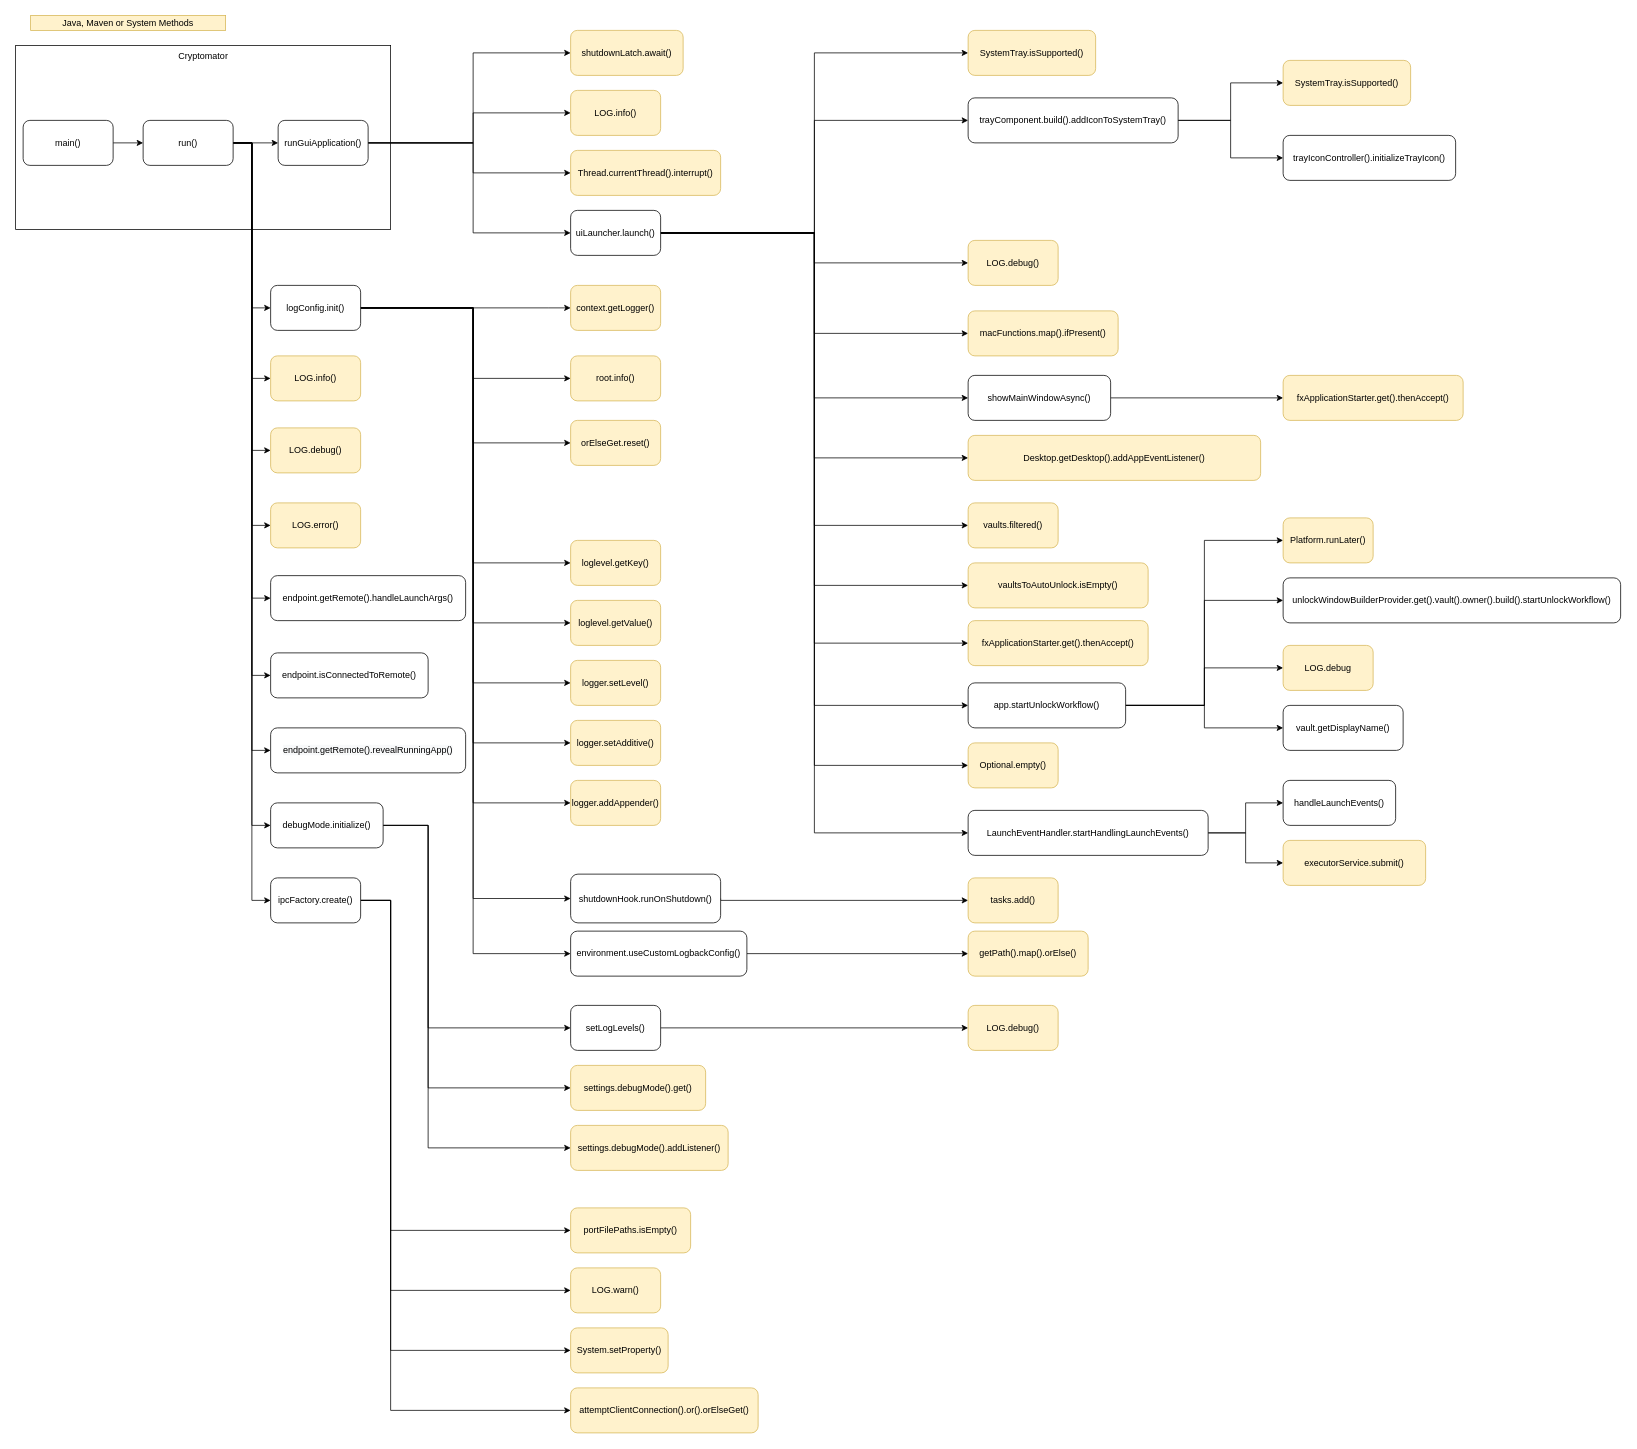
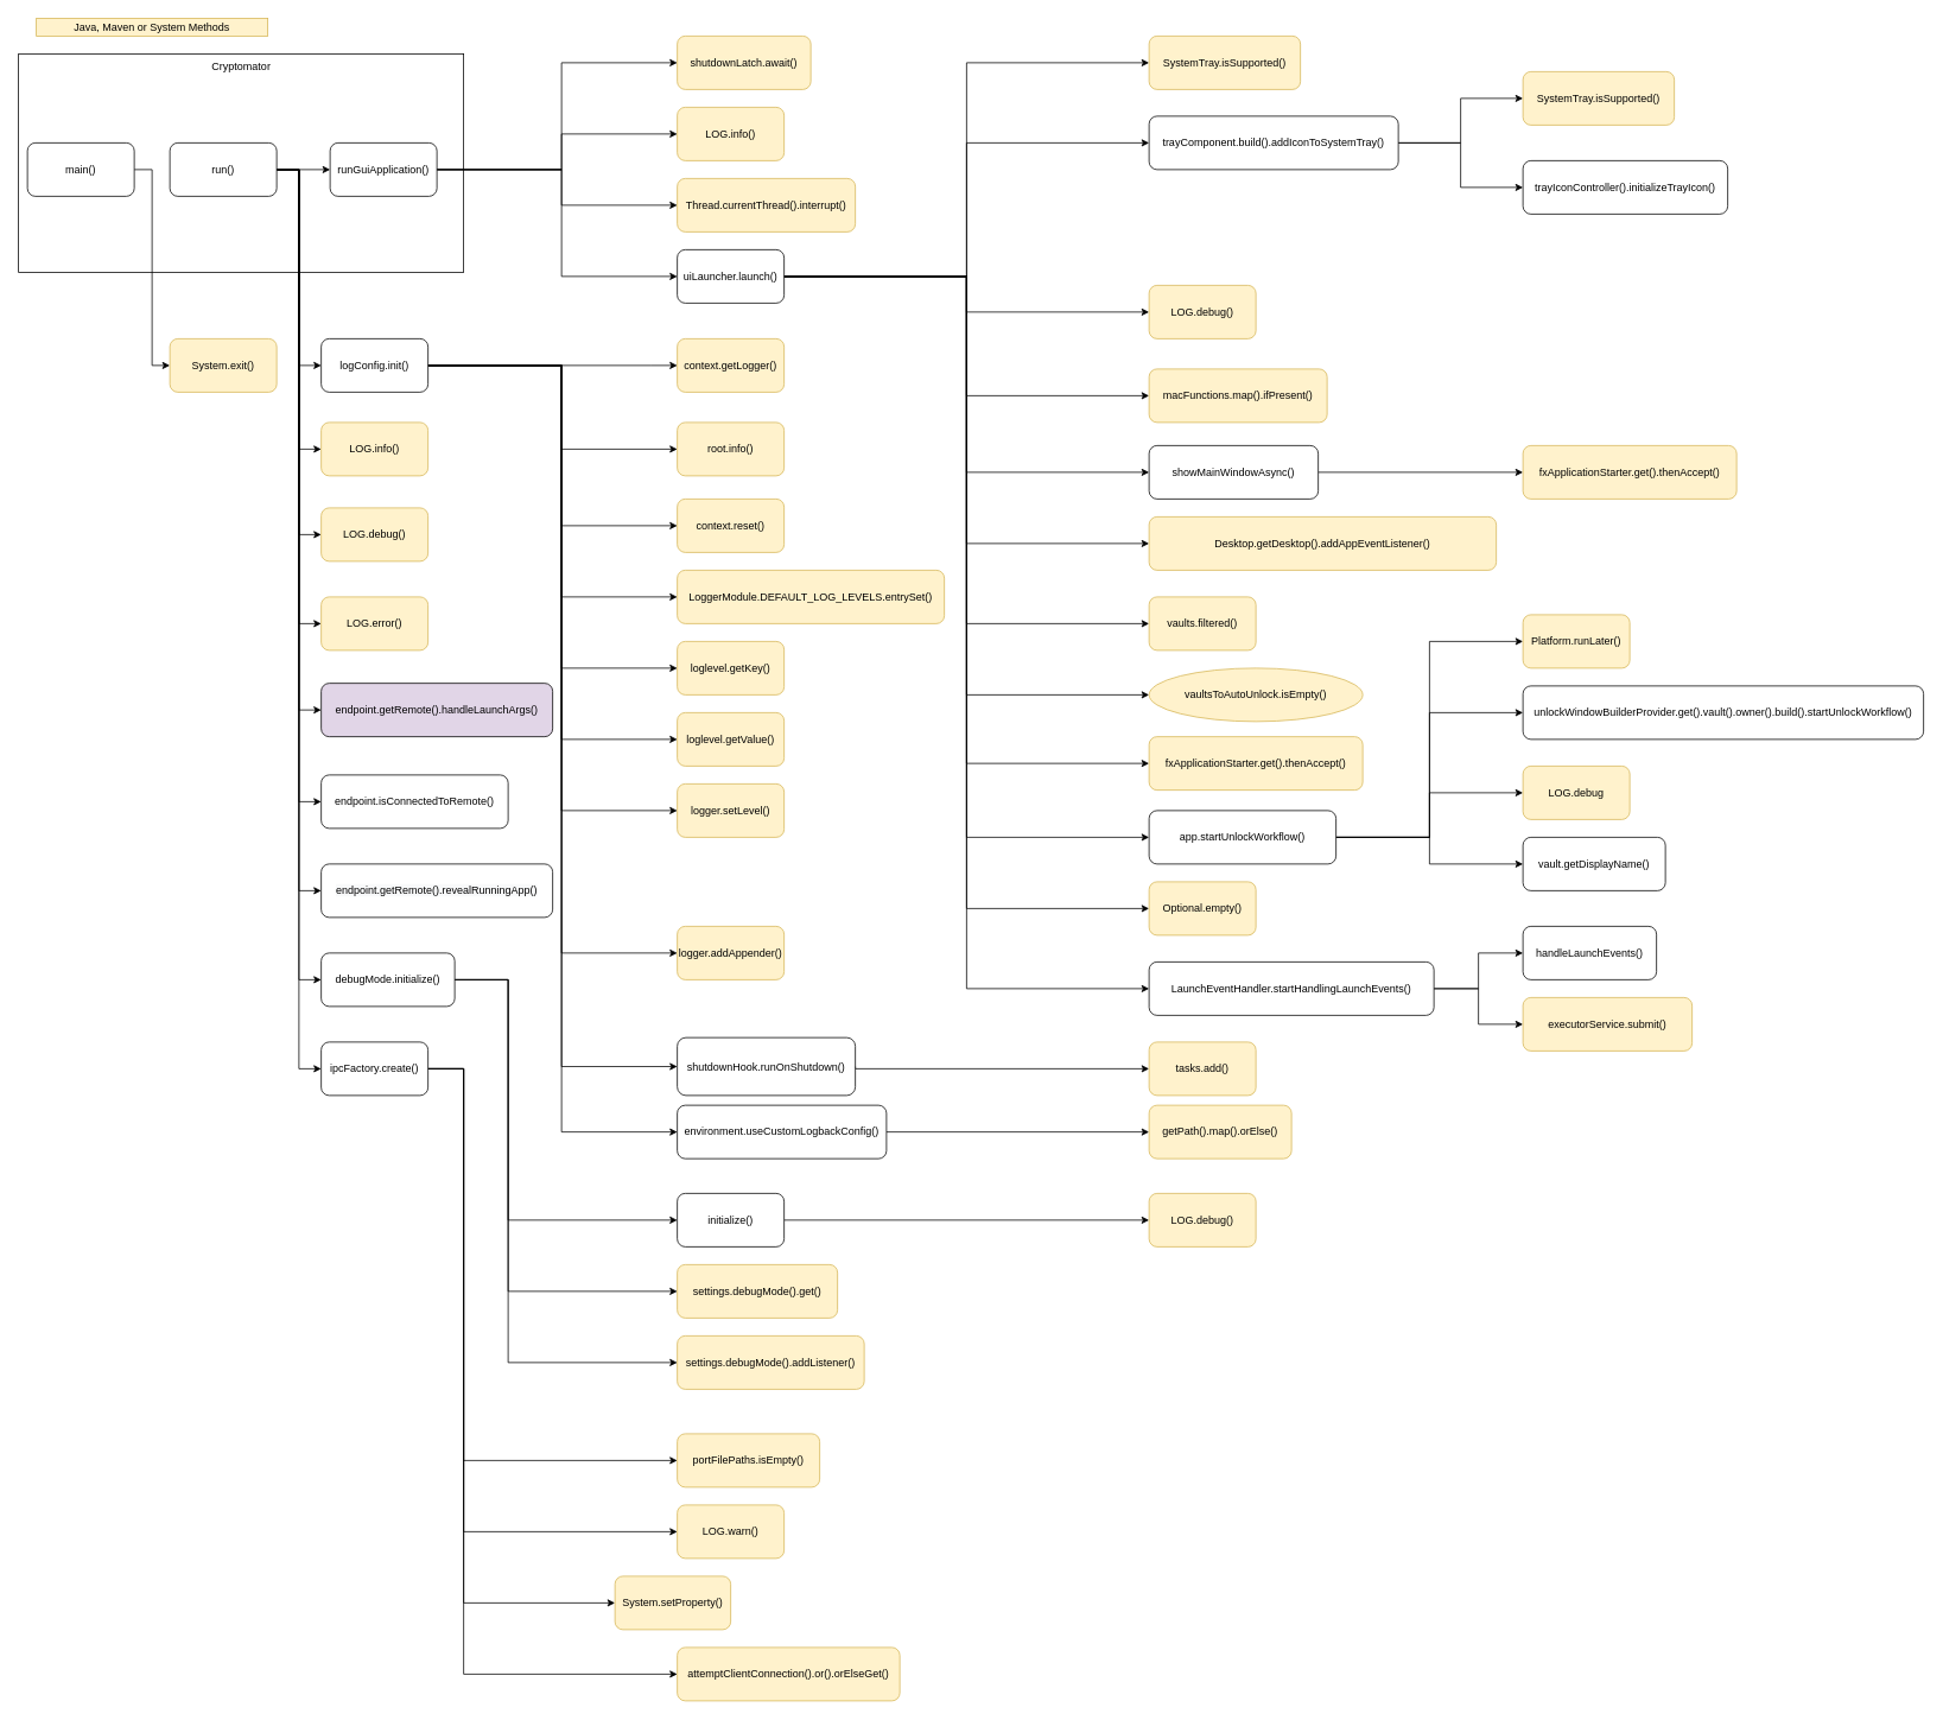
- <mxCell id="3" style="edgeStyle=orthogonalEdgeStyle;rounded=0;orthogonalLoop=1;jettySize=auto;html=1;exitX=1;exitY=0.5;exitDx=0;exitDy=0;entryX=0;entryY=0.5;entryDx=0;entryDy=0;" edge="1" parent="1" source="5" target="16"><mxGeometry relative="1" as="geometry" /></mxCell>
+ <mxCell id="4" style="edgeStyle=orthogonalEdgeStyle;rounded=0;orthogonalLoop=1;jettySize=auto;html=1;exitX=1;exitY=0.5;exitDx=0;exitDy=0;entryX=0;entryY=0.5;entryDx=0;entryDy=0;strokeColor=#000000;" edge="1" parent="1" source="5" target="87"><mxGeometry relative="1" as="geometry" /></mxCell>
+ <mxCell id="87" value="System.exit()" style="rounded=1;whiteSpace=wrap;html=1;fillColor=#fff2cc;strokeColor=#d6b656;" vertex="1" parent="1"><mxGeometry x="190" y="380" width="120" height="60" as="geometry" /></mxCell>
- <mxCell id="109" value="orElseGet.reset()" style="rounded=1;whiteSpace=wrap;html=1;fillColor=#fff2cc;strokeColor=#d6b656;" vertex="1" parent="1"><mxGeometry x="760" y="560" width="120" height="60" as="geometry" /></mxCell>
+ <mxCell id="109" value="context.reset()" style="rounded=1;whiteSpace=wrap;html=1;fillColor=#fff2cc;strokeColor=#d6b656;" vertex="1" parent="1"><mxGeometry x="760" y="560" width="120" height="60" as="geometry" /></mxCell>
+ <mxCell id="21" style="edgeStyle=orthogonalEdgeStyle;rounded=0;orthogonalLoop=1;jettySize=auto;html=1;exitX=1;exitY=0.5;exitDx=0;exitDy=0;entryX=0;entryY=0.5;entryDx=0;entryDy=0;strokeColor=#000000;" edge="1" parent="1" source="28" target="110"><mxGeometry relative="1" as="geometry"><Array as="points"><mxPoint x="630" y="410" /><mxPoint x="630" y="670" /></Array></mxGeometry></mxCell>
+ <mxCell id="110" value="LoggerModule.DEFAULT_LOG_LEVELS.entrySet()" style="rounded=1;whiteSpace=wrap;html=1;fillColor=#fff2cc;strokeColor=#d6b656;" vertex="1" parent="1"><mxGeometry x="760" y="640" width="300" height="60" as="geometry" /></mxCell>
- <mxCell id="73" value="vaultsToAutoUnlock.isEmpty()" style="rounded=1;whiteSpace=wrap;html=1;fillColor=#fff2cc;strokeColor=#d6b656;" vertex="1" parent="1"><mxGeometry x="1290" y="750" width="240" height="60" as="geometry" /></mxCell>
+ <mxCell id="73" value="vaultsToAutoUnlock.isEmpty()" style="ellipse;whiteSpace=wrap;html=1;fillColor=#fff2cc;strokeColor=#d6b656;" vertex="1" parent="1"><mxGeometry x="1290" y="750" width="240" height="60" as="geometry" /></mxCell>
- <mxCell id="39" value="endpoint.getRemote().handleLaunchArgs()" style="rounded=1;whiteSpace=wrap;html=1;" vertex="1" parent="1"><mxGeometry x="360" y="767" width="260" height="60" as="geometry" /></mxCell>
+ <mxCell id="39" value="endpoint.getRemote().handleLaunchArgs()" style="rounded=1;whiteSpace=wrap;html=1;fillColor=#e1d5e7;" vertex="1" parent="1"><mxGeometry x="360" y="767" width="260" height="60" as="geometry" /></mxCell>
- <mxCell id="25" style="edgeStyle=orthogonalEdgeStyle;rounded=0;orthogonalLoop=1;jettySize=auto;html=1;exitX=1;exitY=0.5;exitDx=0;exitDy=0;entryX=0;entryY=0.5;entryDx=0;entryDy=0;strokeColor=#000000;" edge="1" parent="1" source="28" target="115"><mxGeometry relative="1" as="geometry"><Array as="points"><mxPoint x="630" y="410" /><mxPoint x="630" y="990" /></Array></mxGeometry></mxCell>
- <mxCell id="115" value="logger.setAdditive()" style="rounded=1;whiteSpace=wrap;html=1;fillColor=#fff2cc;strokeColor=#d6b656;" vertex="1" parent="1"><mxGeometry x="760" y="960" width="120" height="60" as="geometry" /></mxCell>
- <mxCell id="103" value="setLogLevels()" style="rounded=1;whiteSpace=wrap;html=1;" vertex="1" parent="1"><mxGeometry x="760" y="1340" width="120" height="60" as="geometry" /></mxCell>
+ <mxCell id="103" value="initialize()" style="rounded=1;whiteSpace=wrap;html=1;" vertex="1" parent="1"><mxGeometry x="760" y="1340" width="120" height="60" as="geometry" /></mxCell>
- <mxCell id="99" value="System.setProperty()" style="rounded=1;whiteSpace=wrap;html=1;fillColor=#fff2cc;strokeColor=#d6b656;" vertex="1" parent="1"><mxGeometry x="760" y="1770" width="130" height="60" as="geometry" /></mxCell>
+ <mxCell id="99" value="System.setProperty()" style="rounded=1;whiteSpace=wrap;html=1;fillColor=#fff2cc;strokeColor=#d6b656;" vertex="1" parent="1"><mxGeometry x="690" y="1770" width="130" height="60" as="geometry" /></mxCell>
